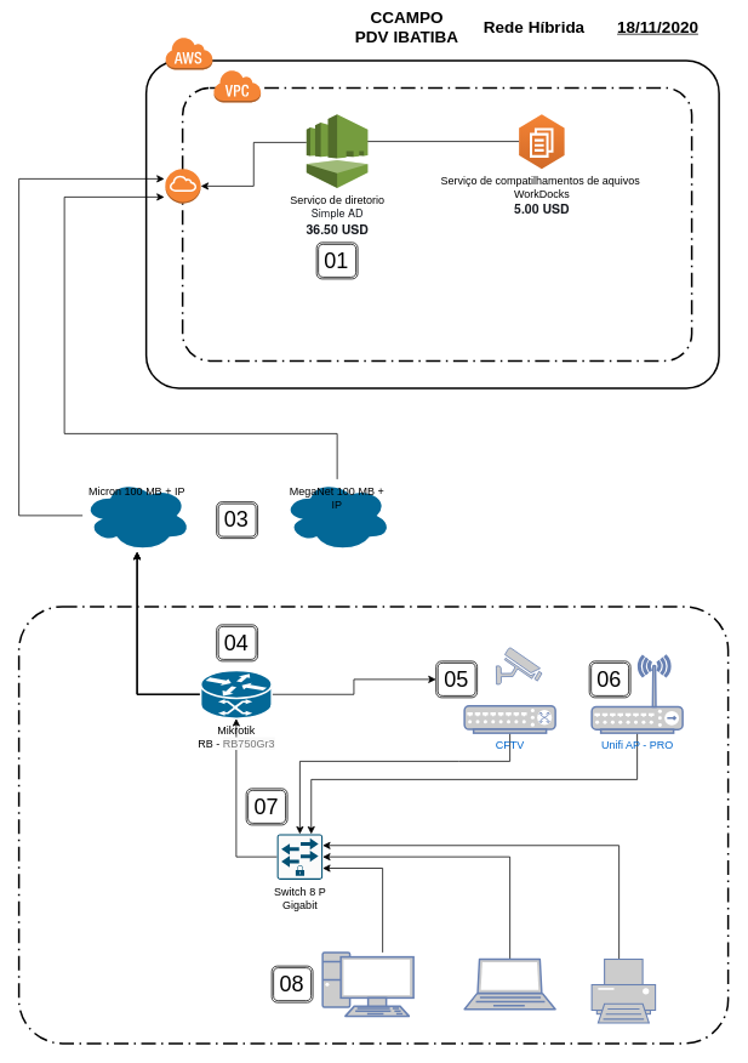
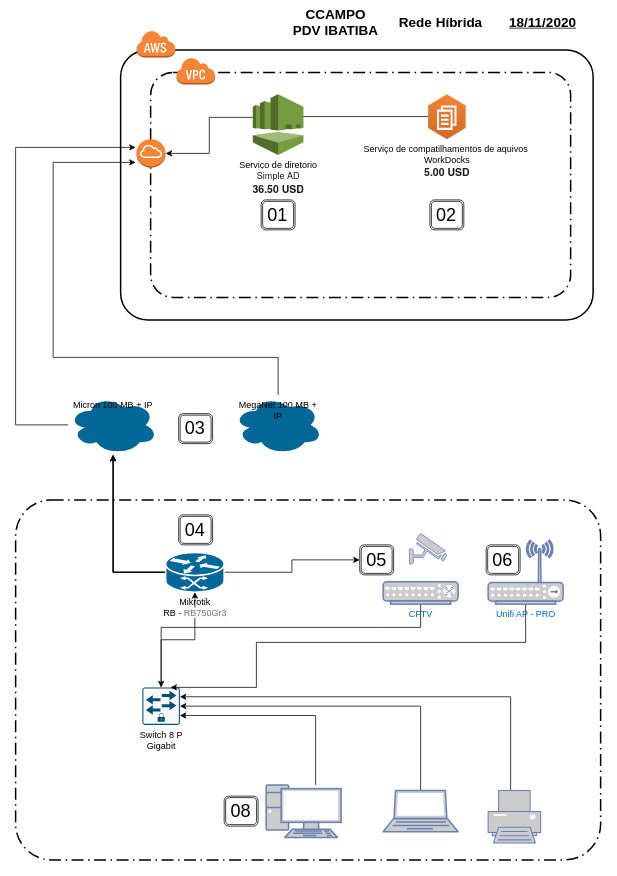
+ <mxCell id="33" value="&lt;font style=&quot;font-size: 24px&quot;&gt;02&lt;/font&gt;" style="shape=ext;double=1;rounded=1;whiteSpace=wrap;html=1;" vertex="1" parent="1"><mxGeometry x="572.37" y="266" width="45.25" height="40" as="geometry" /></mxCell>
- <mxCell id="37" value="&lt;font style=&quot;font-size: 24px&quot;&gt;07&lt;/font&gt;" style="shape=ext;double=1;rounded=1;whiteSpace=wrap;html=1;" vertex="1" parent="1"><mxGeometry x="270" y="866" width="45.25" height="40" as="geometry" /></mxCell>
- <mxCell id="10" value="Switch 8 P&lt;br&gt;Gigabit" style="points=[[0.015,0.015,0],[0.985,0.015,0],[0.985,0.985,0],[0.015,0.985,0],[0.25,0,0],[0.5,0,0],[0.75,0,0],[1,0.25,0],[1,0.5,0],[1,0.75,0],[0.75,1,0],[0.5,1,0],[0.25,1,0],[0,0.75,0],[0,0.5,0],[0,0.25,0]];verticalLabelPosition=bottom;html=1;verticalAlign=top;aspect=fixed;align=center;pointerEvents=1;shape=mxgraph.cisco19.rect;prIcon=secure_switch;fillColor=#FAFAFA;strokeColor=#005073;" vertex="1" parent="1"><mxGeometry x="304" y="916" width="50" height="50" as="geometry" /></mxCell>
+ <mxCell id="10" value="Switch 8 P&lt;br&gt;Gigabit" style="points=[[0.015,0.015,0],[0.985,0.015,0],[0.985,0.985,0],[0.015,0.985,0],[0.25,0,0],[0.5,0,0],[0.75,0,0],[1,0.25,0],[1,0.5,0],[1,0.75,0],[0.75,1,0],[0.5,1,0],[0.25,1,0],[0,0.75,0],[0,0.5,0],[0,0.25,0]];verticalLabelPosition=bottom;html=1;verticalAlign=top;aspect=fixed;align=center;pointerEvents=1;shape=mxgraph.cisco19.rect;prIcon=secure_switch;fillColor=#FAFAFA;strokeColor=#005073;" vertex="1" parent="1"><mxGeometry x="189" y="916" width="50" height="50" as="geometry" /></mxCell>
